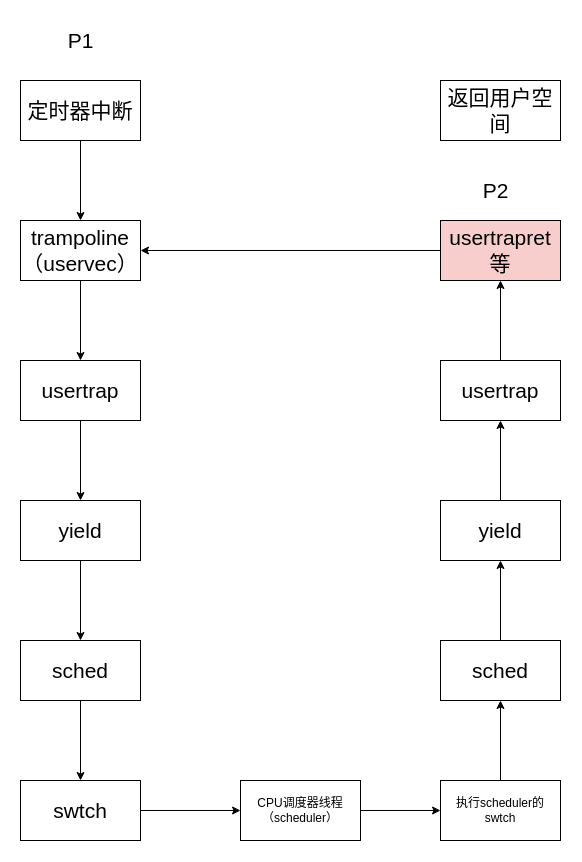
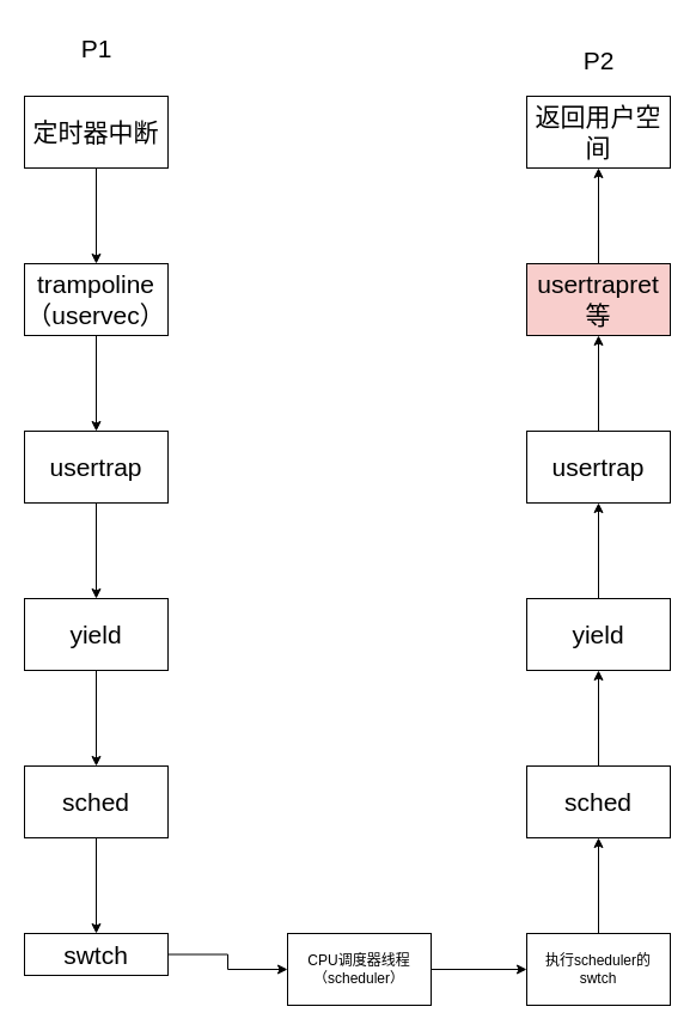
- <mxCell id="28" value="P2" style="text;html=1;resizable=0;autosize=1;align=center;verticalAlign=middle;points=[];fillColor=none;strokeColor=none;rounded=0;fontSize=21;" vertex="1" parent="1"><mxGeometry x="470" y="170" width="50" height="40" as="geometry" /></mxCell>
+ <mxCell id="28" value="P2" style="text;html=1;resizable=0;autosize=1;align=center;verticalAlign=middle;points=[];fillColor=none;strokeColor=none;rounded=0;fontSize=21;" vertex="1" parent="1"><mxGeometry x="475" y="30" width="50" height="40" as="geometry" /></mxCell>
- <mxCell id="25" value="" style="edgeStyle=orthogonalEdgeStyle;rounded=0;orthogonalLoop=1;jettySize=auto;html=1;fontSize=21;" edge="1" parent="1" source="26" target="6"><mxGeometry relative="1" as="geometry" /></mxCell>
+ <mxCell id="25" value="" style="edgeStyle=orthogonalEdgeStyle;rounded=0;orthogonalLoop=1;jettySize=auto;html=1;fontSize=21;" edge="1" parent="1" source="26" target="27"><mxGeometry relative="1" as="geometry" /></mxCell>
- <mxCell id="14" value="&lt;font style=&quot;font-size: 21px;&quot;&gt;swtch&lt;/font&gt;" style="whiteSpace=wrap;html=1;rounded=0;" vertex="1" parent="1"><mxGeometry x="20" y="780" width="120" height="60" as="geometry" /></mxCell>
+ <mxCell id="14" value="&lt;font style=&quot;font-size: 21px;&quot;&gt;swtch&lt;/font&gt;" style="whiteSpace=wrap;html=1;rounded=0;" vertex="1" parent="1"><mxGeometry x="20" y="780" width="120" height="35" as="geometry" /></mxCell>
